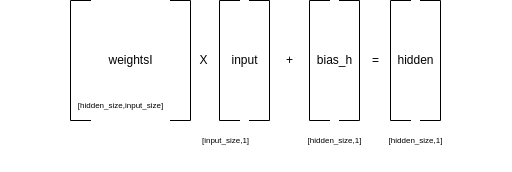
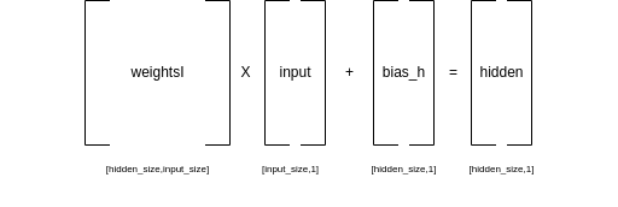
- <mxCell id="13" value="[hidden_size,input_size]" style="text;html=1;align=center;verticalAlign=middle;resizable=0;points=[];;autosize=1;fontSize=8;" vertex="1" parent="1"><mxGeometry x="70" y="65" width="100" height="20" as="geometry" /></mxCell>
+ <mxCell id="13" value="[hidden_size,input_size]" style="text;html=1;align=center;verticalAlign=middle;resizable=0;points=[];;autosize=1;fontSize=8;" vertex="1" parent="1"><mxGeometry x="80" y="100" width="100" height="20" as="geometry" /></mxCell>
- <mxCell id="14" value="[input_size,1]" style="text;html=1;align=center;verticalAlign=middle;resizable=0;points=[];;autosize=1;fontSize=8;" vertex="1" parent="1"><mxGeometry x="195" y="100" width="60" height="20" as="geometry" /></mxCell>
+ <mxCell id="14" value="[input_size,1]" style="text;html=1;align=center;verticalAlign=middle;resizable=0;points=[];;autosize=1;fontSize=8;" vertex="1" parent="1"><mxGeometry x="210" y="100" width="60" height="20" as="geometry" /></mxCell>
